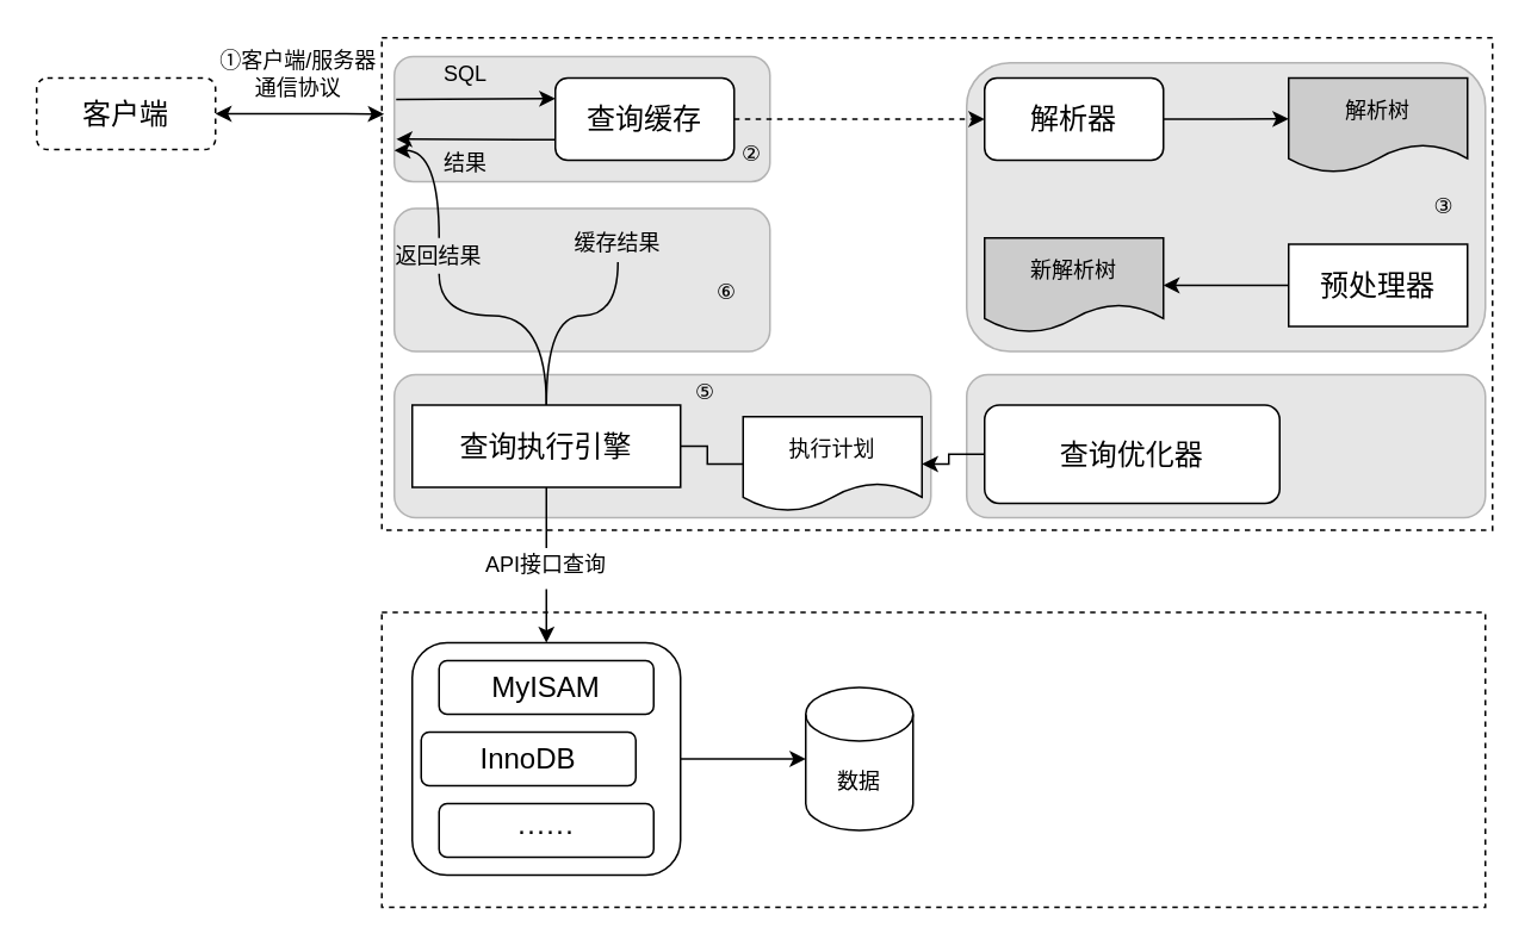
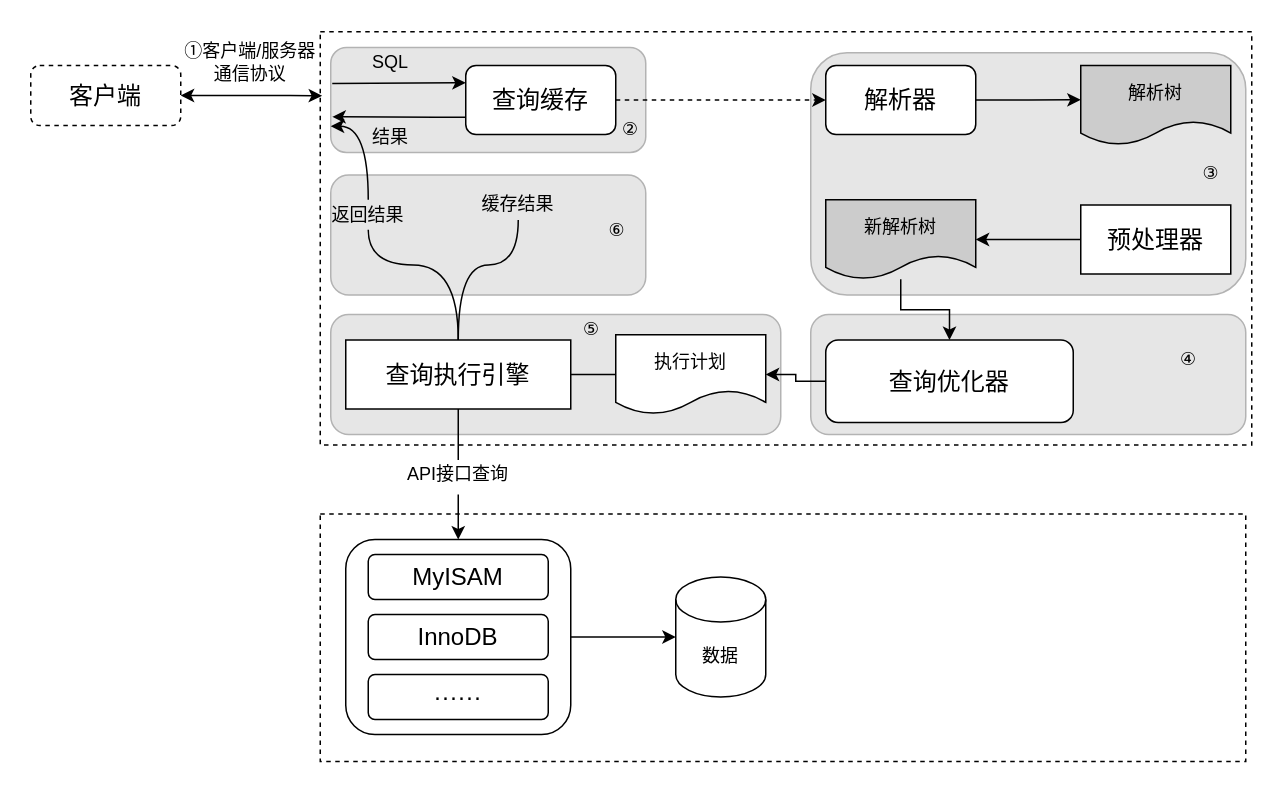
- <mxCell id="45" value="⑥" style="text;html=1;strokeColor=none;fillColor=none;align=center;verticalAlign=middle;whiteSpace=wrap;rounded=0;dashed=1;" vertex="1" parent="1"><mxGeometry x="393" y="152.5" width="26" height="20" as="geometry" /></mxCell>
+ <mxCell id="45" value="⑥" style="text;html=1;strokeColor=none;fillColor=none;align=center;verticalAlign=middle;whiteSpace=wrap;rounded=0;dashed=1;" vertex="1" parent="1"><mxGeometry x="398" y="142.5" width="26" height="20" as="geometry" /></mxCell>
+ <mxCell id="25" style="edgeStyle=orthogonalEdgeStyle;rounded=0;orthogonalLoop=1;jettySize=auto;html=1;startArrow=none;startFill=0;endArrow=classic;endFill=1;entryX=0.5;entryY=0;entryDx=0;entryDy=0;" edge="1" parent="1" source="26" target="28"><mxGeometry relative="1" as="geometry"><mxPoint x="610" y="226" as="targetPoint" /></mxGeometry></mxCell>
+ <mxCell id="47" value="④" style="text;html=1;strokeColor=none;fillColor=none;align=center;verticalAlign=middle;whiteSpace=wrap;rounded=0;dashed=1;" vertex="1" parent="1"><mxGeometry x="779" y="229" width="26" height="20" as="geometry" /></mxCell>
- <mxCell id="30" value="执行计划" style="shape=document;whiteSpace=wrap;html=1;boundedLbl=1;gradientColor=none;fillColor=#FFFFFF;" vertex="1" parent="1"><mxGeometry x="415" y="232.5" width="100" height="53" as="geometry" /></mxCell>
+ <mxCell id="30" value="执行计划" style="shape=document;whiteSpace=wrap;html=1;boundedLbl=1;gradientColor=none;fillColor=#FFFFFF;" vertex="1" parent="1"><mxGeometry x="410" y="222.5" width="100" height="53" as="geometry" /></mxCell>
- <mxCell id="35" value="&lt;span style=&quot;font-size: 16px&quot;&gt;InnoDB&lt;/span&gt;" style="rounded=1;whiteSpace=wrap;html=1;" vertex="1" parent="1"><mxGeometry x="235" y="409" width="120" height="30" as="geometry" /></mxCell>
+ <mxCell id="35" value="&lt;span style=&quot;font-size: 16px&quot;&gt;InnoDB&lt;/span&gt;" style="rounded=1;whiteSpace=wrap;html=1;" vertex="1" parent="1"><mxGeometry x="245" y="409" width="120" height="30" as="geometry" /></mxCell>
